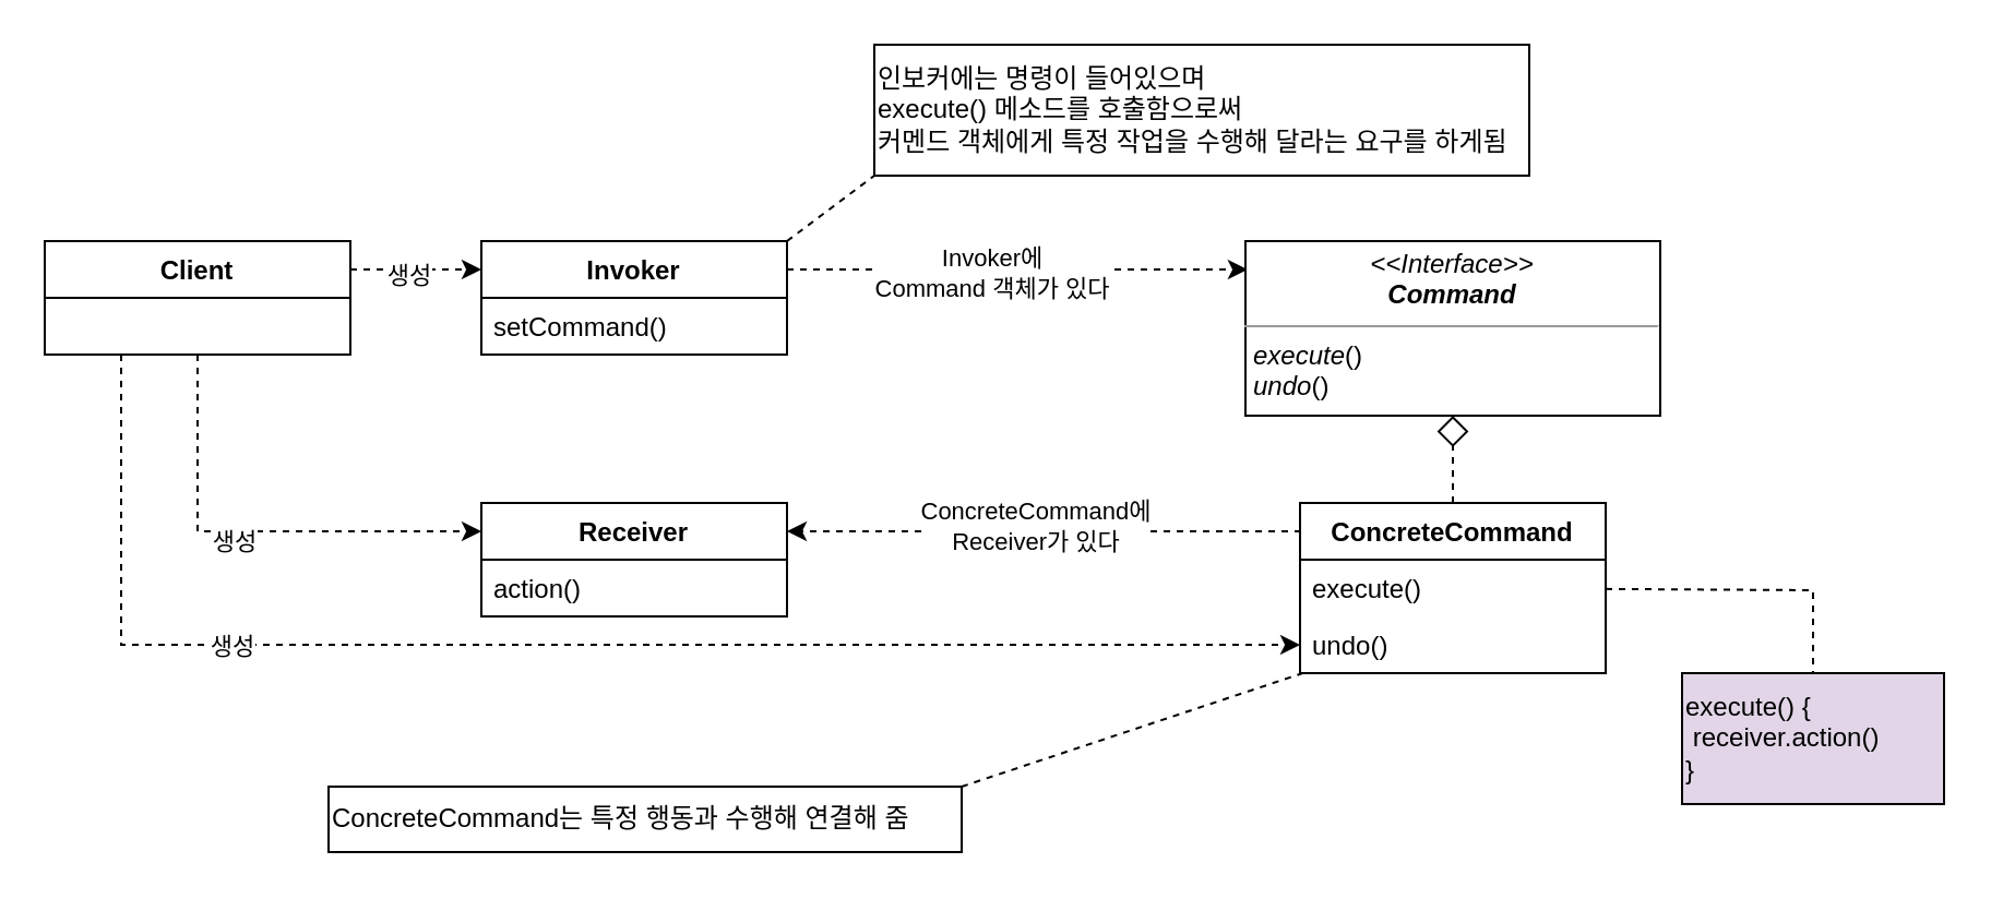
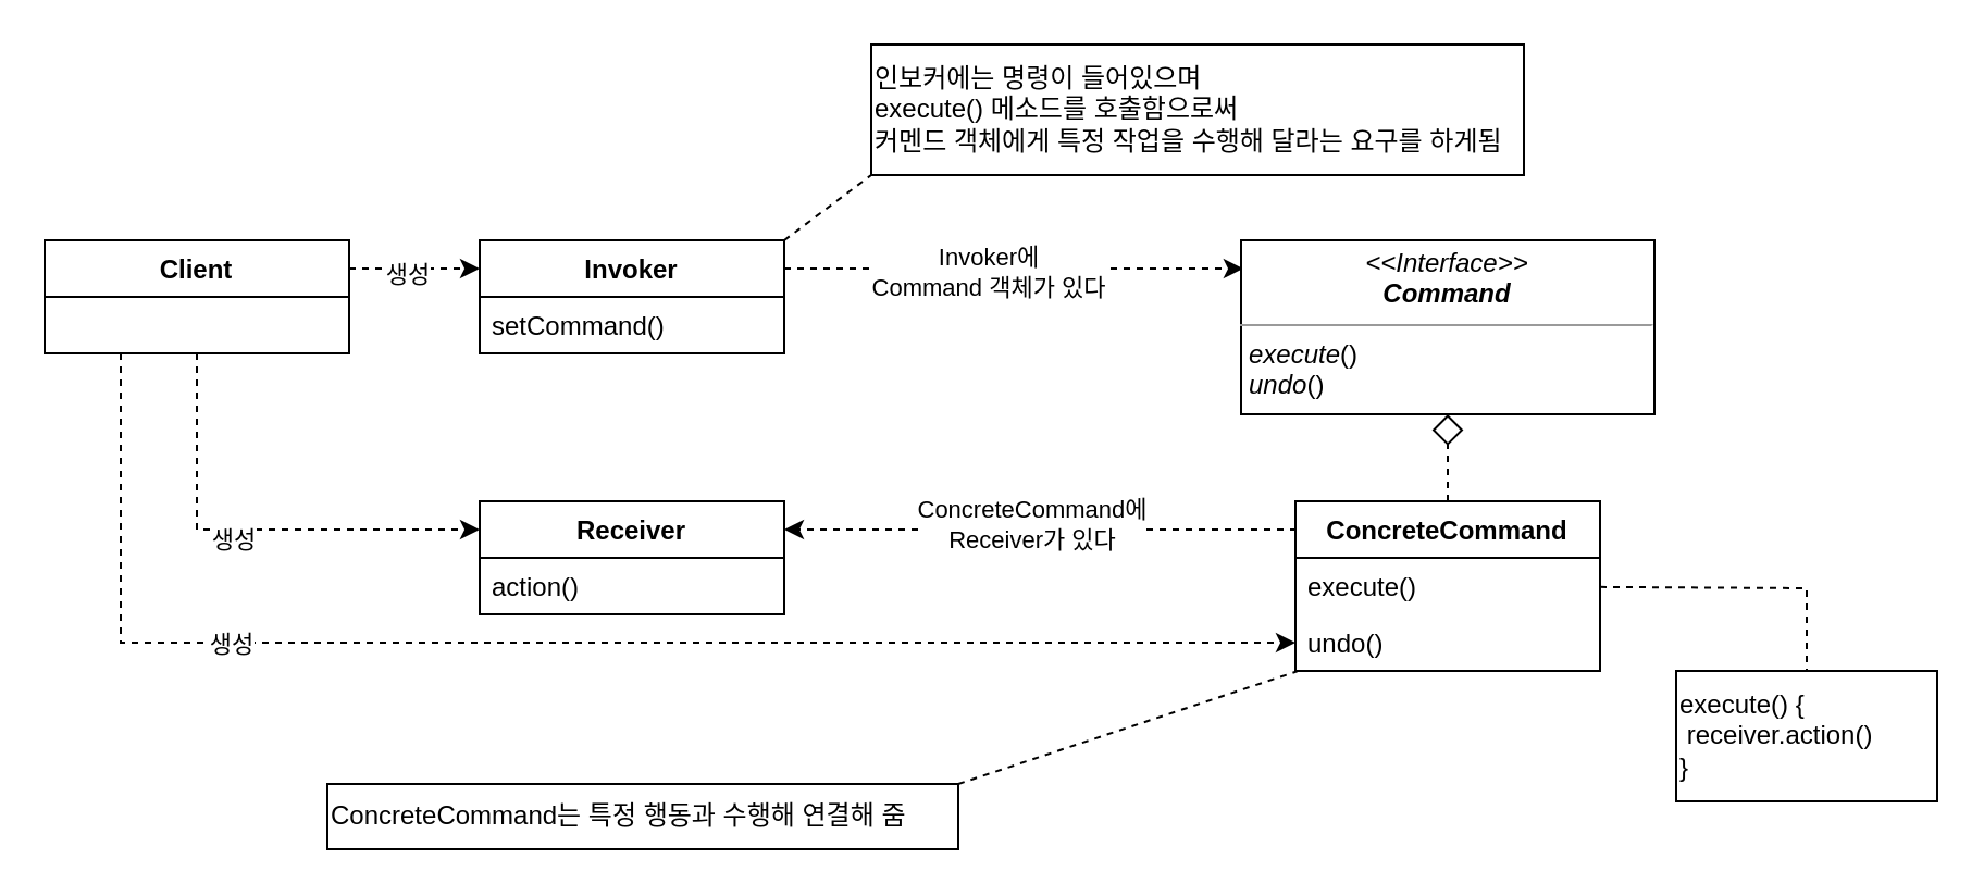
- <mxCell id="20" value="execute() {&lt;br&gt;&lt;span style=&quot;white-space: pre;&quot;&gt; &lt;/span&gt;receiver.action()&lt;br&gt;}" style="rounded=0;whiteSpace=wrap;html=1;align=left;fillColor=#e1d5e7;" parent="1" vertex="1"><mxGeometry x="770" y="308" width="120" height="60" as="geometry" /></mxCell>
+ <mxCell id="20" value="execute() {&lt;br&gt;&lt;span style=&quot;white-space: pre;&quot;&gt; &lt;/span&gt;receiver.action()&lt;br&gt;}" style="rounded=0;whiteSpace=wrap;html=1;align=left;" parent="1" vertex="1"><mxGeometry x="770" y="308" width="120" height="60" as="geometry" /></mxCell>
